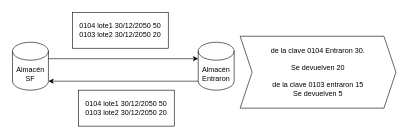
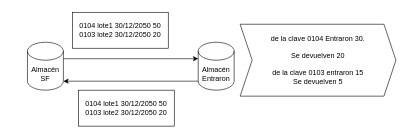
- <mxCell id="2" value="Almacén SF" style="shape=cylinder3;whiteSpace=wrap;html=1;boundedLbl=1;backgroundOutline=1;size=15;" vertex="1" parent="1"><mxGeometry x="20" y="70" width="60" height="80" as="geometry" /></mxCell>
+ <mxCell id="2" value="Almacén SF" style="shape=cylinder3;whiteSpace=wrap;html=1;boundedLbl=1;backgroundOutline=1;size=15;" vertex="1" parent="1"><mxGeometry x="45" y="70" width="60" height="80" as="geometry" /></mxCell>
- <mxCell id="8" value="de la clave 0104 Entraron 30.&lt;div&gt;&lt;br&gt;&lt;/div&gt;&lt;div&gt;Se devuelven 20&lt;/div&gt;&lt;div&gt;&lt;br&gt;&lt;/div&gt;&lt;div&gt;de la clave 0103 entraron 15&lt;/div&gt;&lt;div&gt;Se devuelven 5&lt;/div&gt;" style="shape=step;perimeter=stepPerimeter;whiteSpace=wrap;html=1;fixedSize=1;" vertex="1" parent="1"><mxGeometry x="400" y="60" width="260" height="120" as="geometry" /></mxCell>
+ <mxCell id="8" value="de la clave 0104 Entraron 30.&lt;div&gt;&lt;br&gt;&lt;/div&gt;&lt;div&gt;Se devuelven 20&lt;/div&gt;&lt;div&gt;&lt;br&gt;&lt;/div&gt;&lt;div&gt;de la clave 0103 entraron 15&lt;/div&gt;&lt;div&gt;Se devuelven 5&lt;/div&gt;" style="shape=step;perimeter=stepPerimeter;whiteSpace=wrap;html=1;fixedSize=1;" vertex="1" parent="1"><mxGeometry x="400" y="40" width="260" height="120" as="geometry" /></mxCell>
